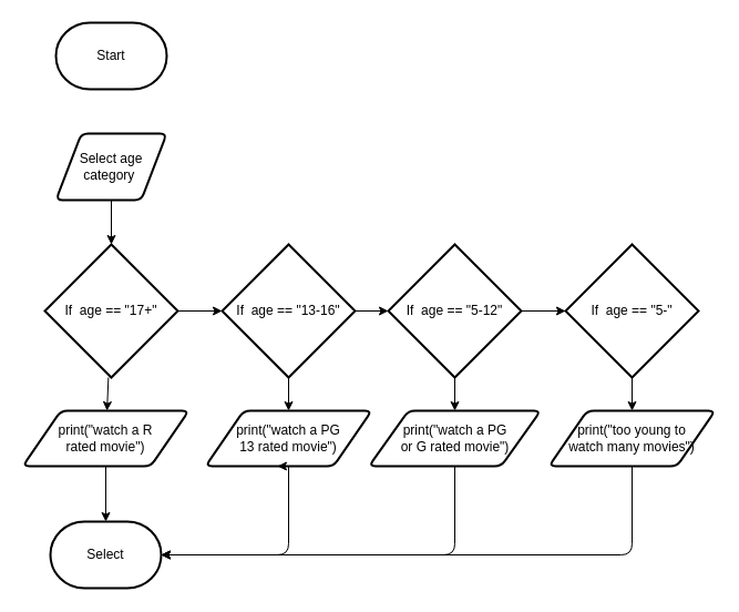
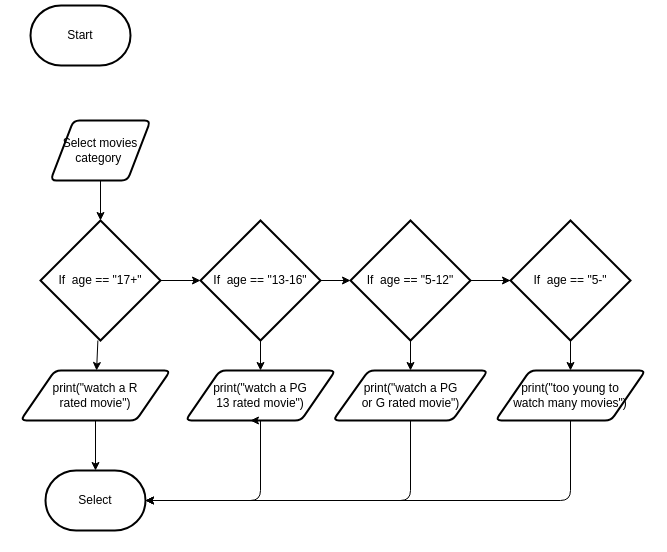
- <mxCell id="2" value="Start" style="strokeWidth=2;html=1;shape=mxgraph.flowchart.terminator;whiteSpace=wrap;" vertex="1" parent="1"><mxGeometry x="50" y="20" width="100" height="60" as="geometry" /></mxCell>
+ <mxCell id="2" value="Start" style="strokeWidth=2;html=1;shape=mxgraph.flowchart.terminator;whiteSpace=wrap;" vertex="1" parent="1"><mxGeometry x="30" y="5" width="100" height="60" as="geometry" /></mxCell>
- <mxCell id="4" value="Select age category&amp;nbsp;" style="shape=parallelogram;html=1;strokeWidth=2;perimeter=parallelogramPerimeter;whiteSpace=wrap;rounded=1;arcSize=12;size=0.23;" vertex="1" parent="1"><mxGeometry x="50" y="120" width="100" height="60" as="geometry" /></mxCell>
+ <mxCell id="4" value="Select movies category&amp;nbsp;" style="shape=parallelogram;html=1;strokeWidth=2;perimeter=parallelogramPerimeter;whiteSpace=wrap;rounded=1;arcSize=12;size=0.23;" vertex="1" parent="1"><mxGeometry x="50" y="120" width="100" height="60" as="geometry" /></mxCell>
